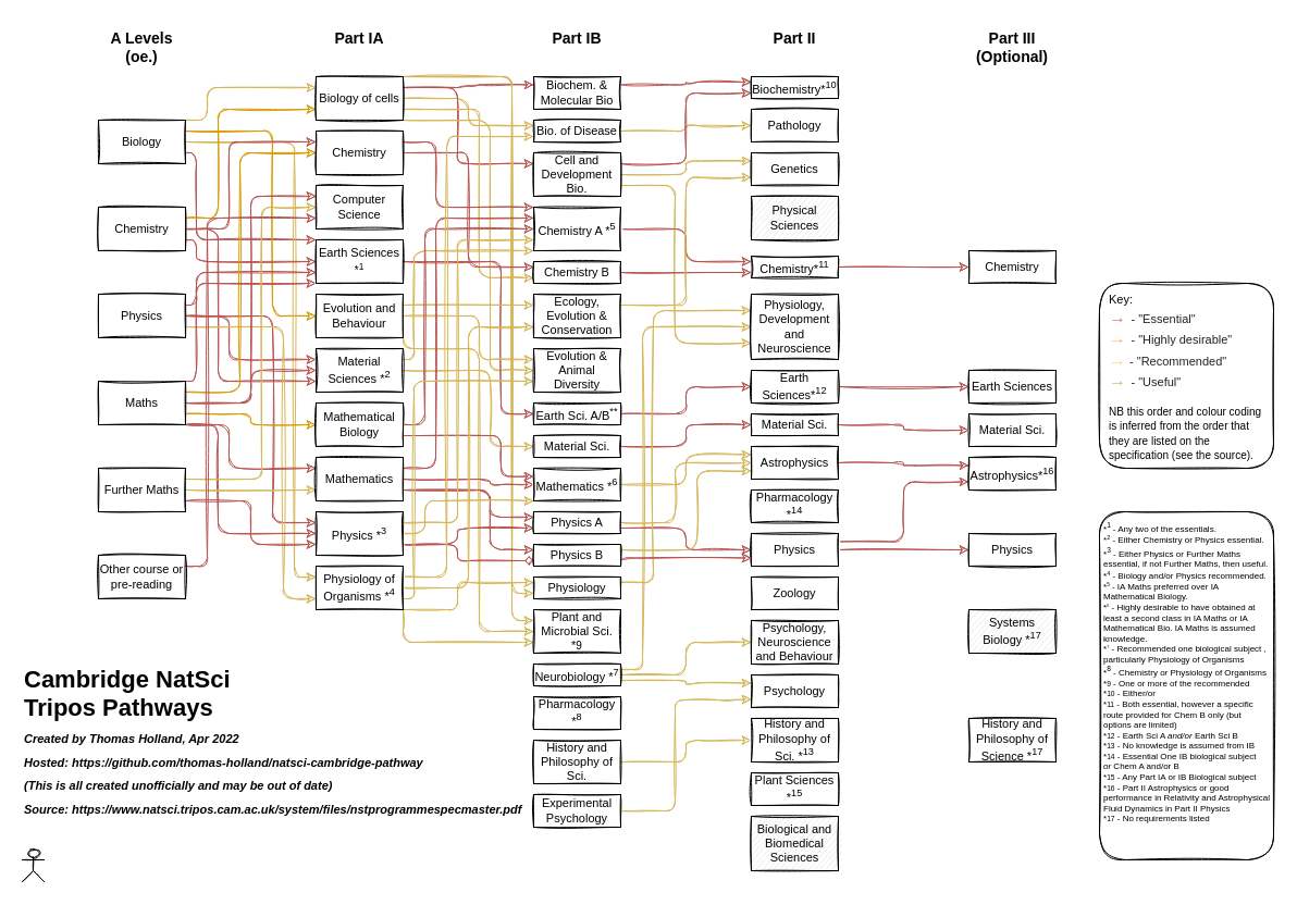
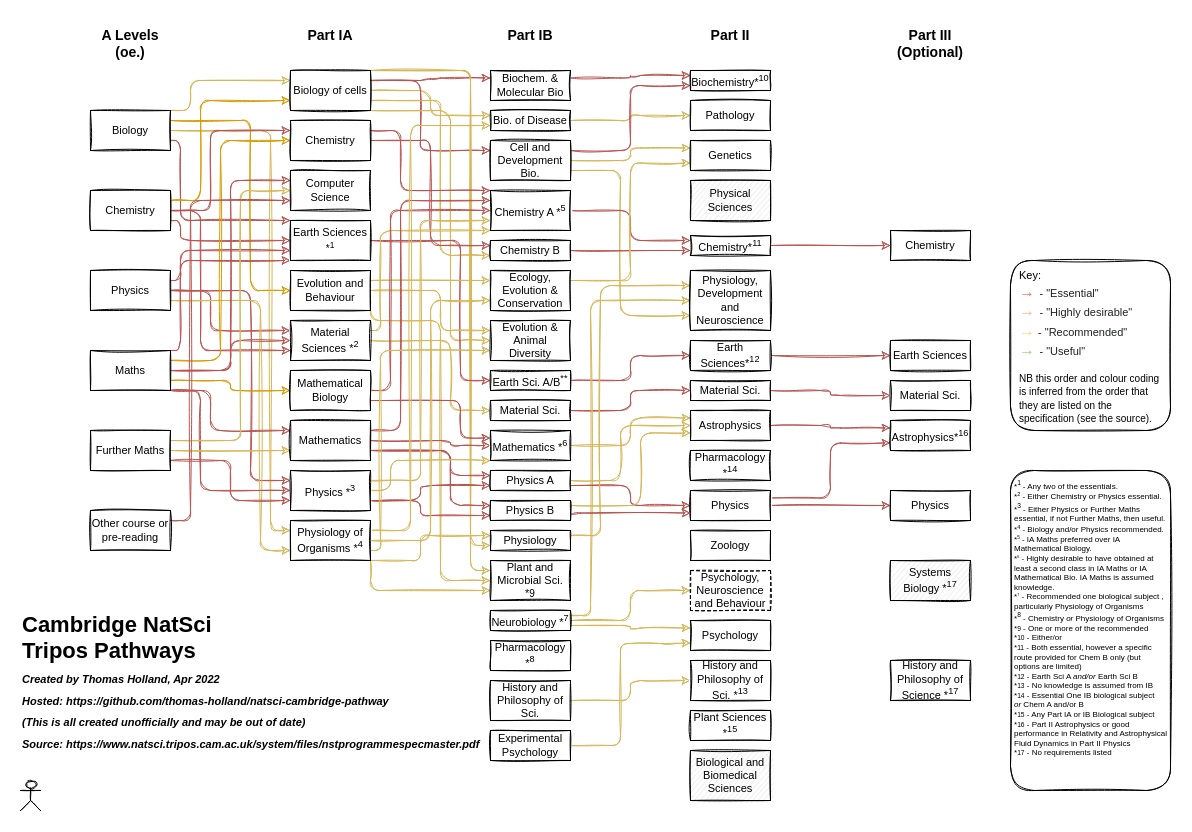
- <mxCell id="71" style="edgeStyle=orthogonalEdgeStyle;curved=0;rounded=1;sketch=1;orthogonalLoop=1;jettySize=auto;html=1;exitX=1;exitY=0.75;exitDx=0;exitDy=0;entryX=0;entryY=0.75;entryDx=0;entryDy=0;fontFamily=Comic Sans MS;fontSize=8;fontColor=#000000;fillColor=#f8cecc;strokeColor=#b85450;endArrow=diamond;" parent="1" source="72" target="141" edge="1"><mxGeometry relative="1" as="geometry"><Array as="points"><mxPoint x="420" y="500" /><mxPoint x="420" y="515" /></Array></mxGeometry></mxCell>
+ <mxCell id="71" style="edgeStyle=orthogonalEdgeStyle;curved=0;rounded=1;sketch=1;orthogonalLoop=1;jettySize=auto;html=1;exitX=1;exitY=0.75;exitDx=0;exitDy=0;entryX=0;entryY=0.75;entryDx=0;entryDy=0;fontFamily=Comic Sans MS;fontSize=8;fontColor=#000000;fillColor=#f8cecc;strokeColor=#b85450;" parent="1" source="72" target="141" edge="1"><mxGeometry relative="1" as="geometry"><Array as="points"><mxPoint x="420" y="500" /><mxPoint x="420" y="515" /></Array></mxGeometry></mxCell>
- <mxCell id="132" value="Psychology, Neuroscience and Behaviour" style="rounded=0;whiteSpace=wrap;html=1;sketch=1;fontSize=11;" parent="1" vertex="1"><mxGeometry x="690" y="570" width="80" height="40" as="geometry" /></mxCell>
+ <mxCell id="132" value="Psychology, Neuroscience and Behaviour" style="rounded=0;whiteSpace=wrap;html=1;sketch=1;fontSize=11;dashed=1;" parent="1" vertex="1"><mxGeometry x="690" y="570" width="80" height="40" as="geometry" /></mxCell>
